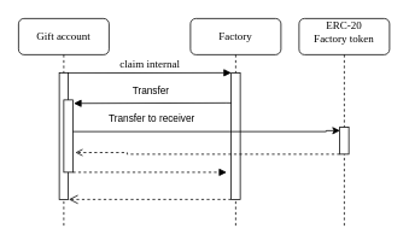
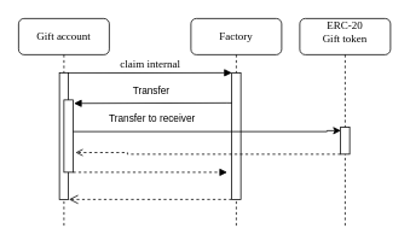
- <mxCell id="5" value="ERC-20&lt;div style=&quot;line-height: 100%;&quot;&gt;Factory token&lt;/div&gt;&lt;div style=&quot;line-height: 100%;&quot;&gt;&lt;br&gt;&lt;/div&gt;" style="shape=umlLifeline;perimeter=lifelinePerimeter;whiteSpace=wrap;html=1;container=1;collapsible=0;recursiveResize=0;outlineConnect=0;rounded=1;shadow=0;comic=0;labelBackgroundColor=none;strokeWidth=1;fontFamily=Verdana;fontSize=12;align=center;" vertex="1" parent="1"><mxGeometry x="330" y="20" width="100" height="230" as="geometry" /></mxCell>
+ <mxCell id="5" value="ERC-20&lt;div style=&quot;line-height: 100%;&quot;&gt;Gift token&lt;/div&gt;&lt;div style=&quot;line-height: 100%;&quot;&gt;&lt;br&gt;&lt;/div&gt;" style="shape=umlLifeline;perimeter=lifelinePerimeter;whiteSpace=wrap;html=1;container=1;collapsible=0;recursiveResize=0;outlineConnect=0;rounded=1;shadow=0;comic=0;labelBackgroundColor=none;strokeWidth=1;fontFamily=Verdana;fontSize=12;align=center;" vertex="1" parent="1"><mxGeometry x="330" y="20" width="100" height="230" as="geometry" /></mxCell>
